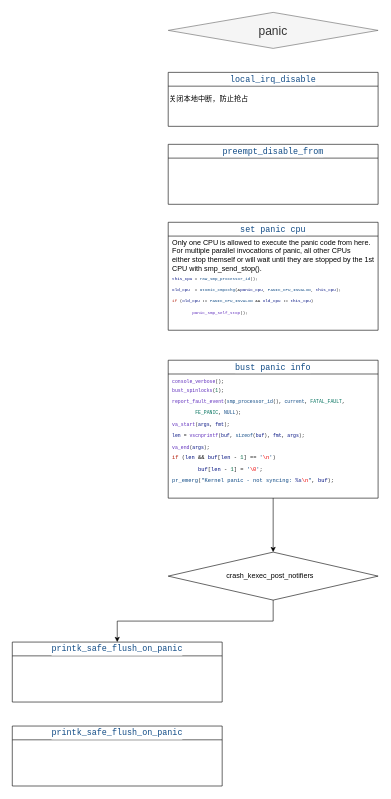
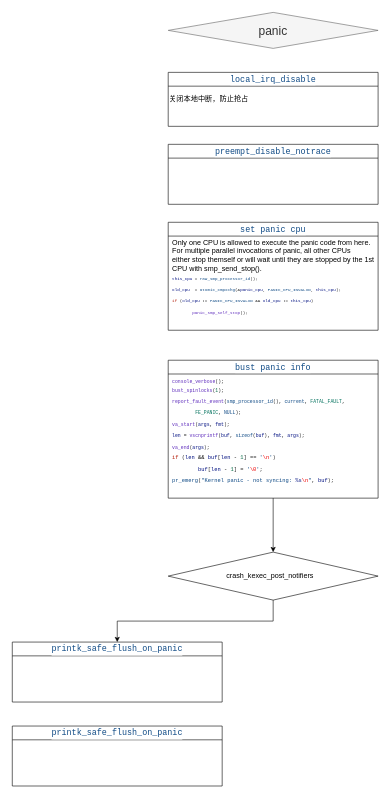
- <mxCell id="5" value="&lt;div style=&quot;color: #292929;background-color: #ffffff;font-family: Consolas, 'Courier New', monospace;font-weight: normal;font-size: 14px;line-height: 19px;white-space: pre;&quot;&gt;&lt;div style=&quot;line-height: 19px;&quot;&gt;&lt;span style=&quot;color: #0f4a85;&quot;&gt;preempt_disable_from&lt;/span&gt;&lt;/div&gt;&lt;/div&gt;" style="swimlane;whiteSpace=wrap;html=1;" vertex="1" parent="1"><mxGeometry x="280" y="240" width="350" height="100" as="geometry" /></mxCell>
+ <mxCell id="5" value="&lt;div style=&quot;color: #292929;background-color: #ffffff;font-family: Consolas, 'Courier New', monospace;font-weight: normal;font-size: 14px;line-height: 19px;white-space: pre;&quot;&gt;&lt;div style=&quot;line-height: 19px;&quot;&gt;&lt;span style=&quot;color: #0f4a85;&quot;&gt;preempt_disable_notrace&lt;/span&gt;&lt;/div&gt;&lt;/div&gt;" style="swimlane;whiteSpace=wrap;html=1;" vertex="1" parent="1"><mxGeometry x="280" y="240" width="350" height="100" as="geometry" /></mxCell>
